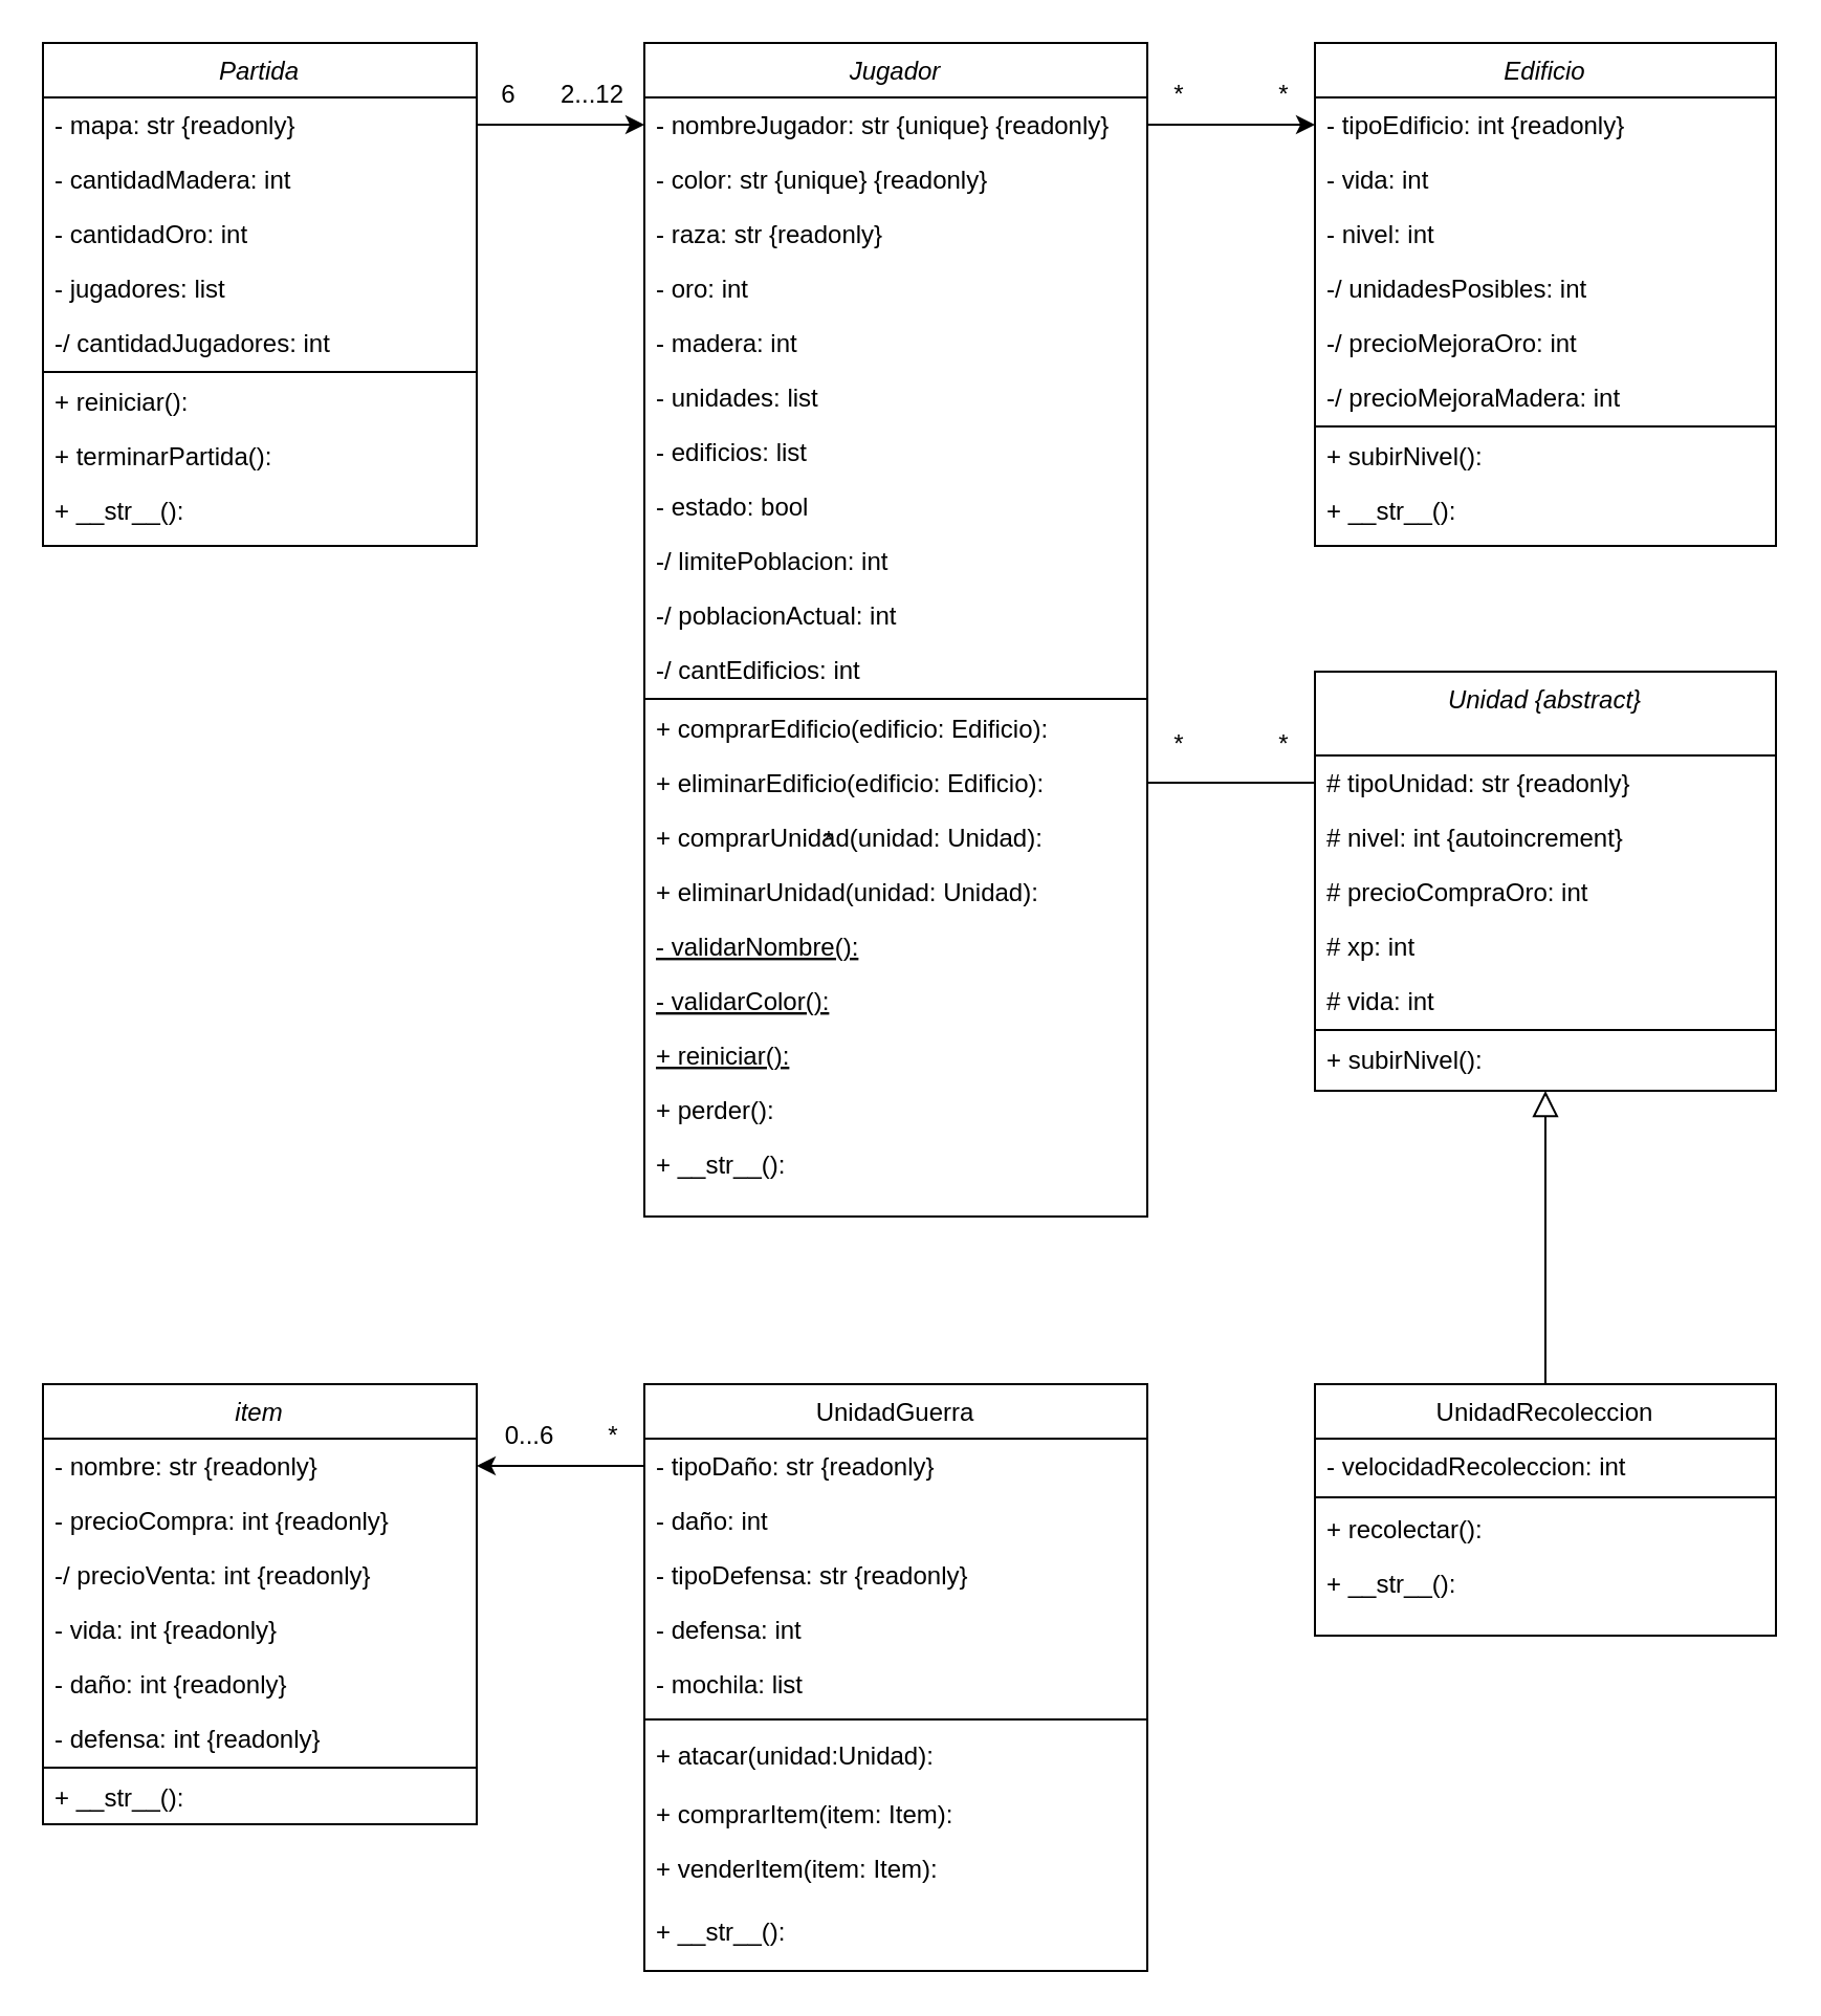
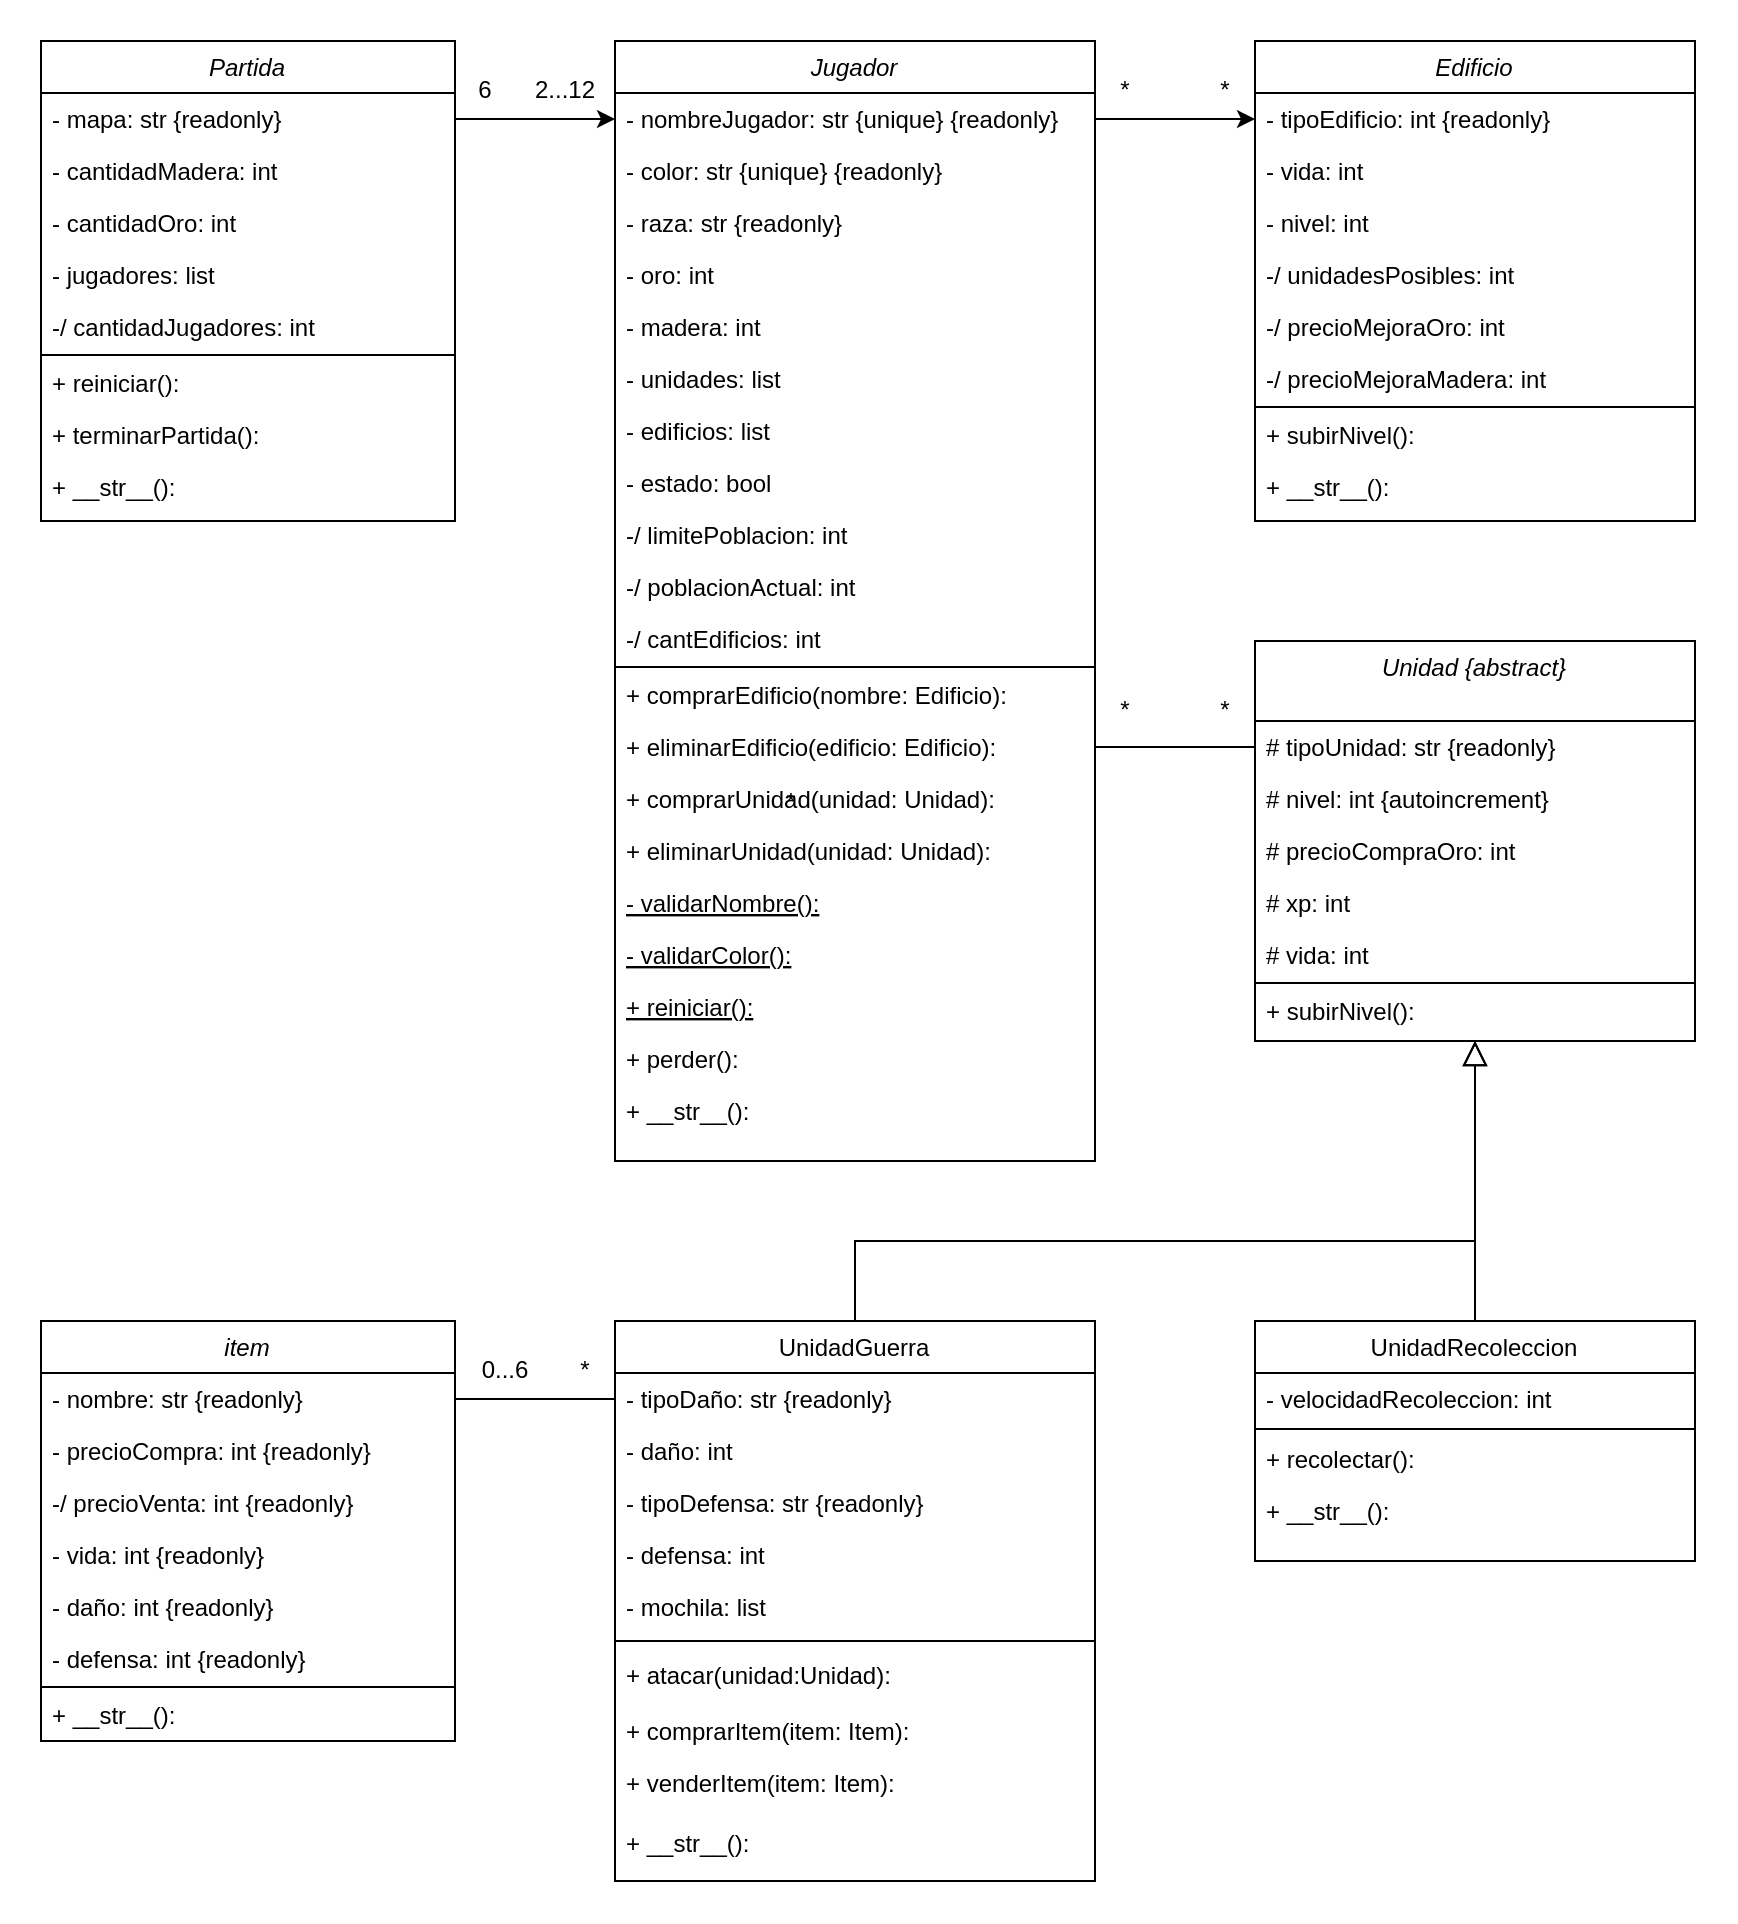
- <mxCell id="52" value="+ comprarEdificio(edificio: Edificio):" style="text;align=left;verticalAlign=top;spacingLeft=4;spacingRight=4;overflow=hidden;rotatable=0;points=[[0,0.5],[1,0.5]];portConstraint=eastwest;" parent="39" vertex="1"><mxGeometry y="314" width="240" height="26" as="geometry" /></mxCell>
+ <mxCell id="52" value="+ comprarEdificio(nombre: Edificio):" style="text;align=left;verticalAlign=top;spacingLeft=4;spacingRight=4;overflow=hidden;rotatable=0;points=[[0,0.5],[1,0.5]];portConstraint=eastwest;" parent="39" vertex="1"><mxGeometry y="314" width="240" height="26" as="geometry" /></mxCell>
+ <mxCell id="27" value="" style="endArrow=block;endSize=10;endFill=0;shadow=0;strokeWidth=1;rounded=0;curved=0;edgeStyle=elbowEdgeStyle;elbow=vertical;entryX=0.5;entryY=1;entryDx=0;entryDy=0;exitX=0.5;exitY=0;exitDx=0;exitDy=0;" parent="1" source="16" target="2" edge="1"><mxGeometry width="160" relative="1" as="geometry"><mxPoint x="540" y="650" as="sourcePoint" /><mxPoint x="650" y="540" as="targetPoint" /><Array as="points"><mxPoint x="587" y="620" /></Array></mxGeometry></mxCell>
- <mxCell id="72" style="edgeStyle=orthogonalEdgeStyle;rounded=0;orthogonalLoop=1;jettySize=auto;html=1;exitX=0;exitY=0.5;exitDx=0;exitDy=0;entryX=1;entryY=0.5;entryDx=0;entryDy=0;" parent="1" source="17" target="74" edge="1"><mxGeometry relative="1" as="geometry"><mxPoint x="350" y="1187" as="sourcePoint" /><mxPoint x="267" y="650" as="targetPoint" /></mxGeometry></mxCell>
+ <mxCell id="72" style="edgeStyle=orthogonalEdgeStyle;rounded=0;orthogonalLoop=1;jettySize=auto;html=1;exitX=0;exitY=0.5;exitDx=0;exitDy=0;entryX=1;entryY=0.5;entryDx=0;entryDy=0;endArrow=none;" parent="1" source="17" target="74" edge="1"><mxGeometry relative="1" as="geometry"><mxPoint x="350" y="1187" as="sourcePoint" /><mxPoint x="267" y="650" as="targetPoint" /></mxGeometry></mxCell>
